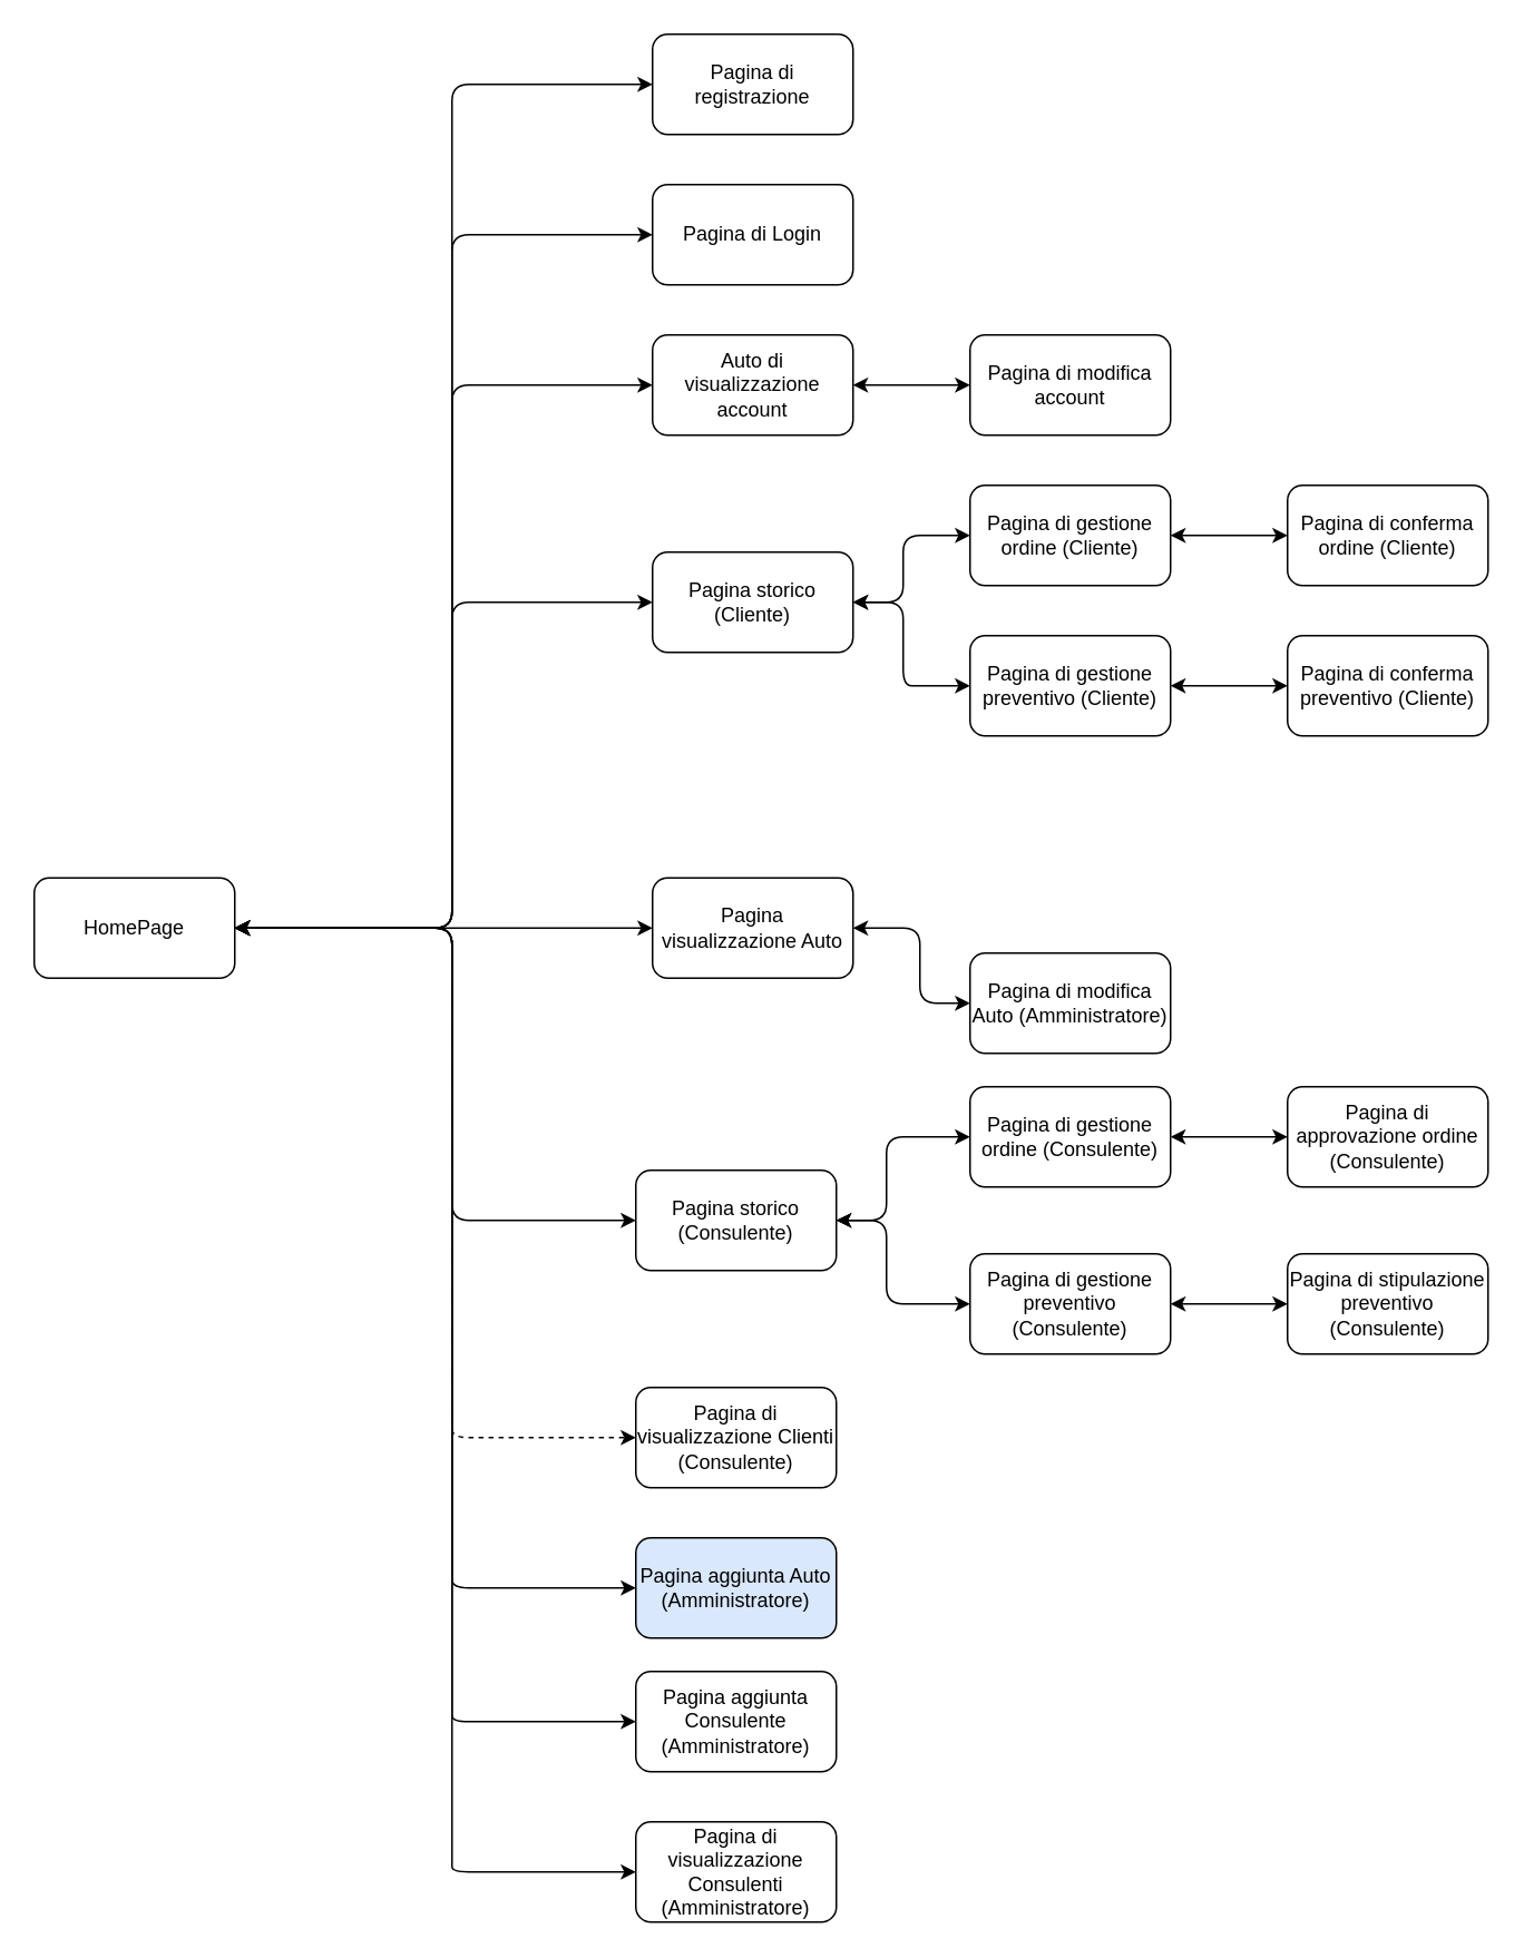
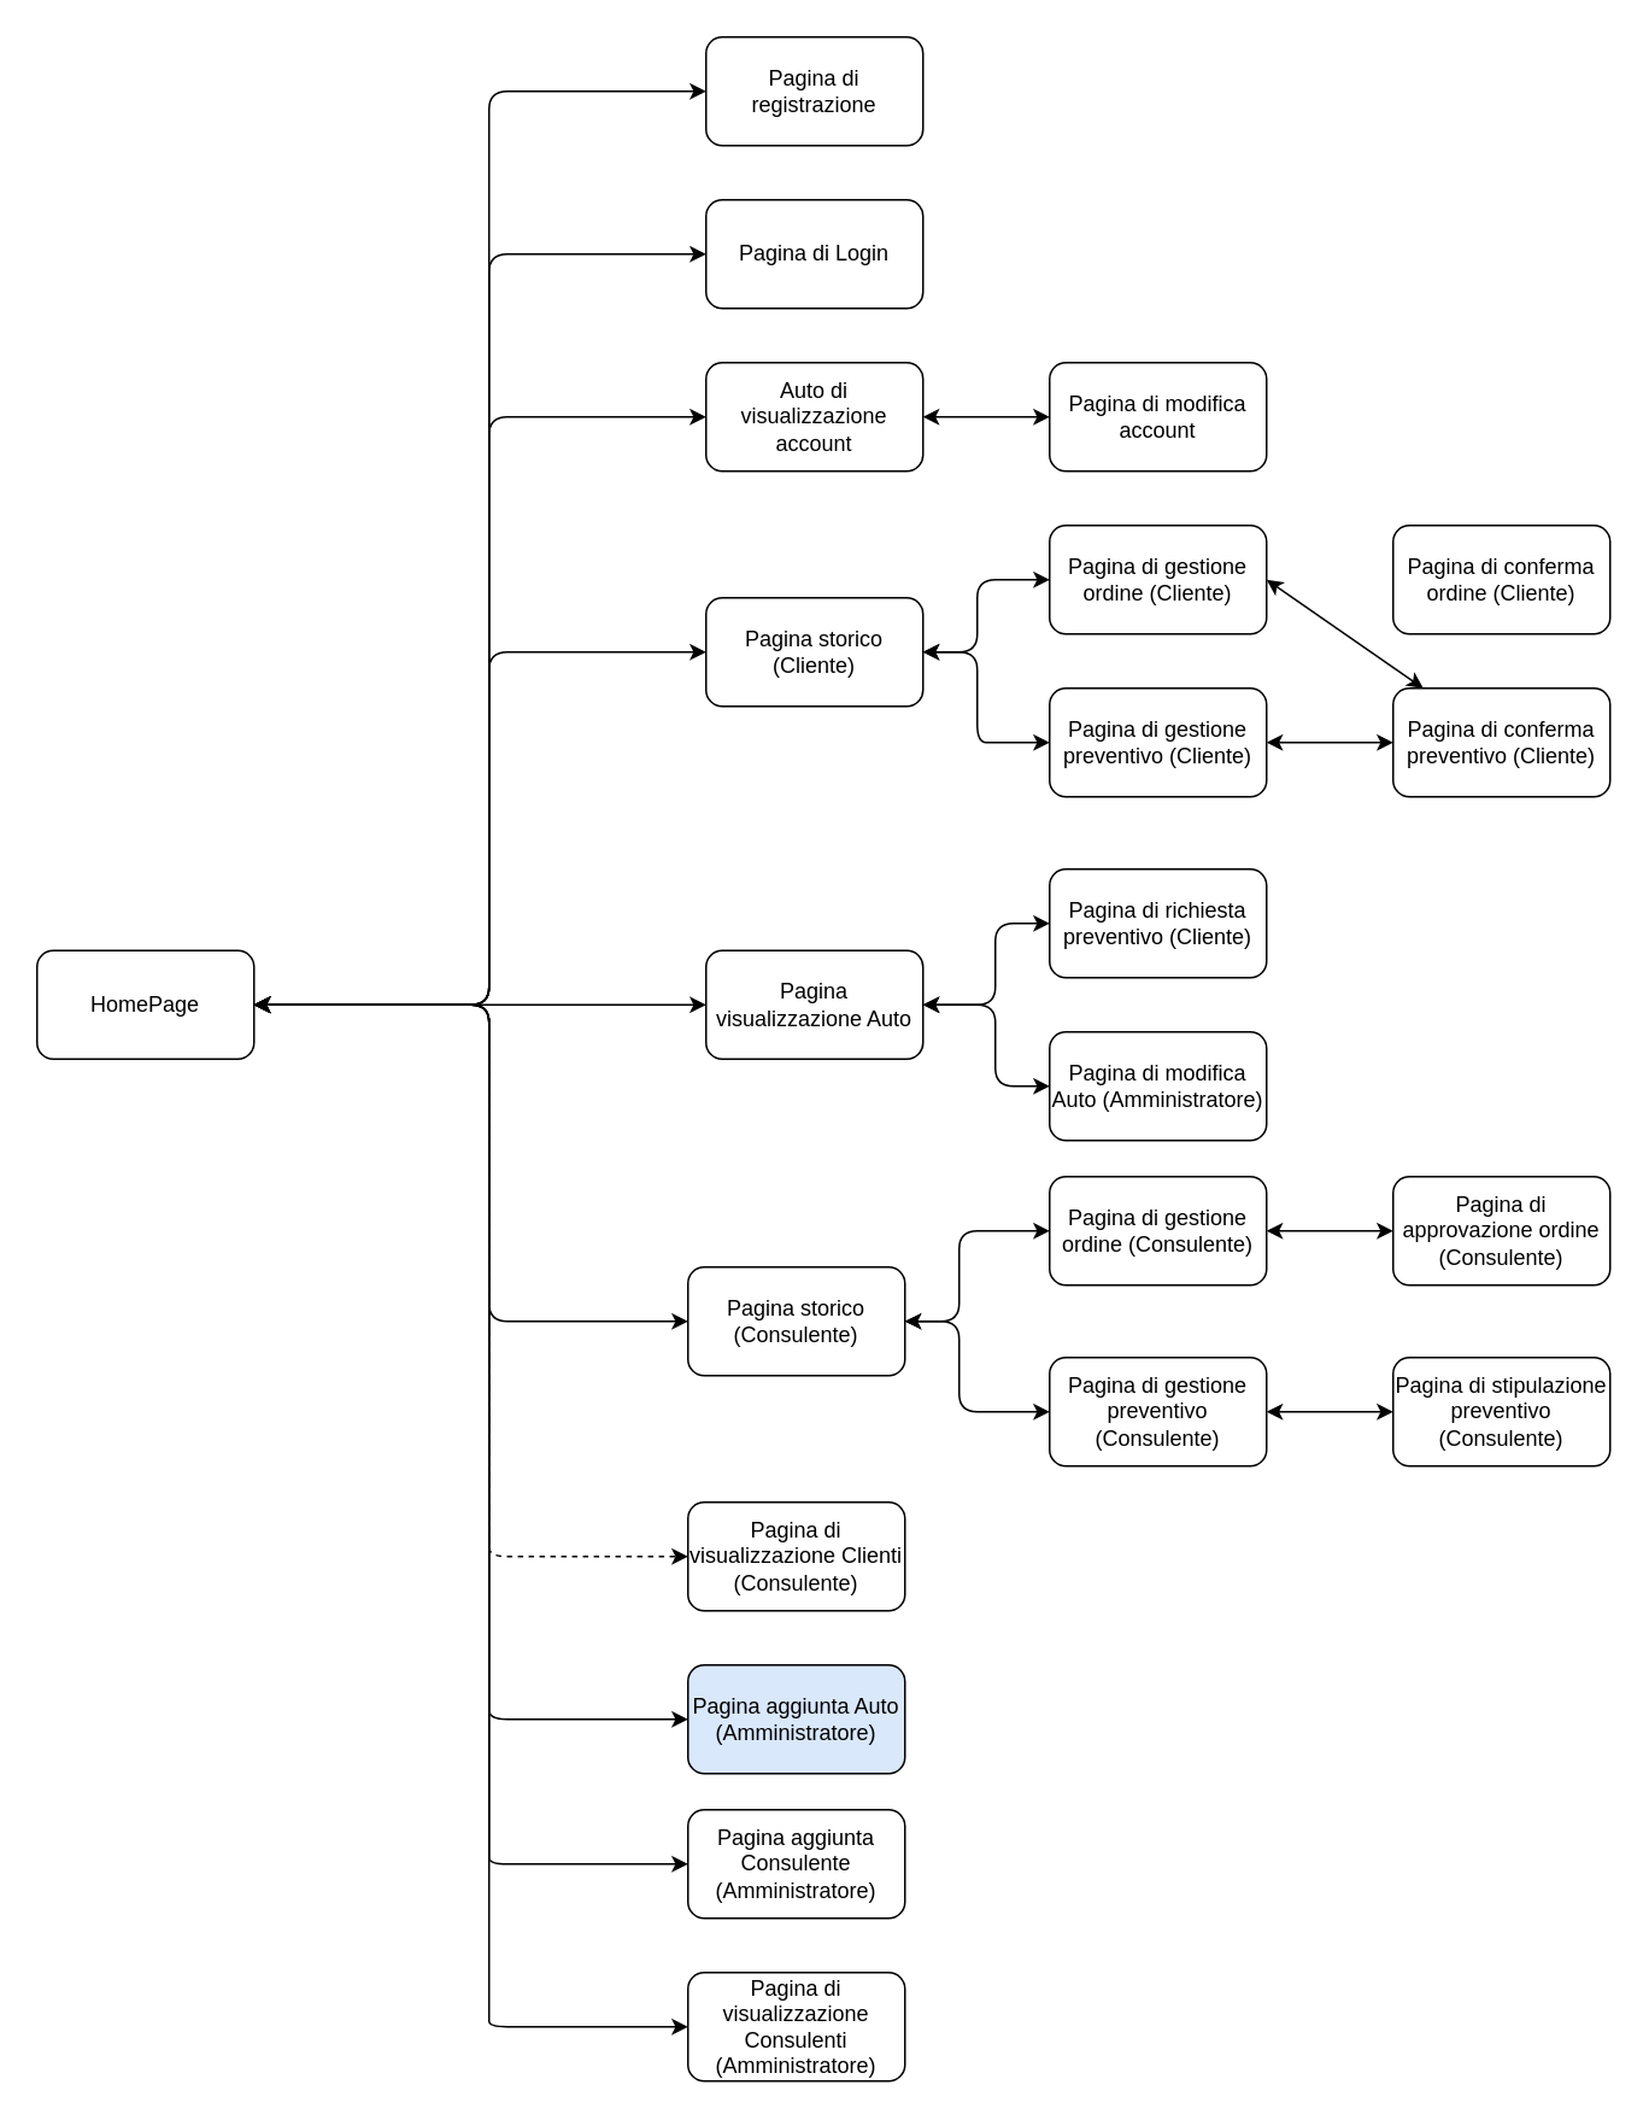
- <mxCell id="15" value="" style="endArrow=classic;startArrow=classic;html=1;exitX=1;exitY=0.5;exitDx=0;exitDy=0;entryX=0;entryY=0.5;entryDx=0;entryDy=0;" edge="1" parent="1" source="14" target="16"><mxGeometry width="50" height="50" relative="1" as="geometry"><mxPoint x="720" y="450" as="sourcePoint" /><mxPoint x="770" y="320" as="targetPoint" /></mxGeometry></mxCell>
+ <mxCell id="15" value="" style="endArrow=classic;startArrow=classic;html=1;exitX=1;exitY=0.5;exitDx=0;exitDy=0;" edge="1" parent="1" source="14" target="25"><mxGeometry width="50" height="50" relative="1" as="geometry"><mxPoint x="720" y="450" as="sourcePoint" /><mxPoint x="770" y="320" as="targetPoint" /></mxGeometry></mxCell>
+ <mxCell id="34" value="Pagina di richiesta preventivo (Cliente)" style="rounded=1;whiteSpace=wrap;html=1;" vertex="1" parent="1"><mxGeometry x="580" y="480" width="120" height="60" as="geometry" /></mxCell>
+ <mxCell id="33" value="" style="endArrow=classic;startArrow=classic;html=1;exitX=1;exitY=0.5;exitDx=0;exitDy=0;entryX=0;entryY=0.5;entryDx=0;entryDy=0;" edge="1" parent="1" source="32" target="34"><mxGeometry width="50" height="50" relative="1" as="geometry"><mxPoint x="560" y="740" as="sourcePoint" /><mxPoint x="580" y="640" as="targetPoint" /><Array as="points"><mxPoint x="550" y="555" /><mxPoint x="550" y="510" /></Array></mxGeometry></mxCell>
